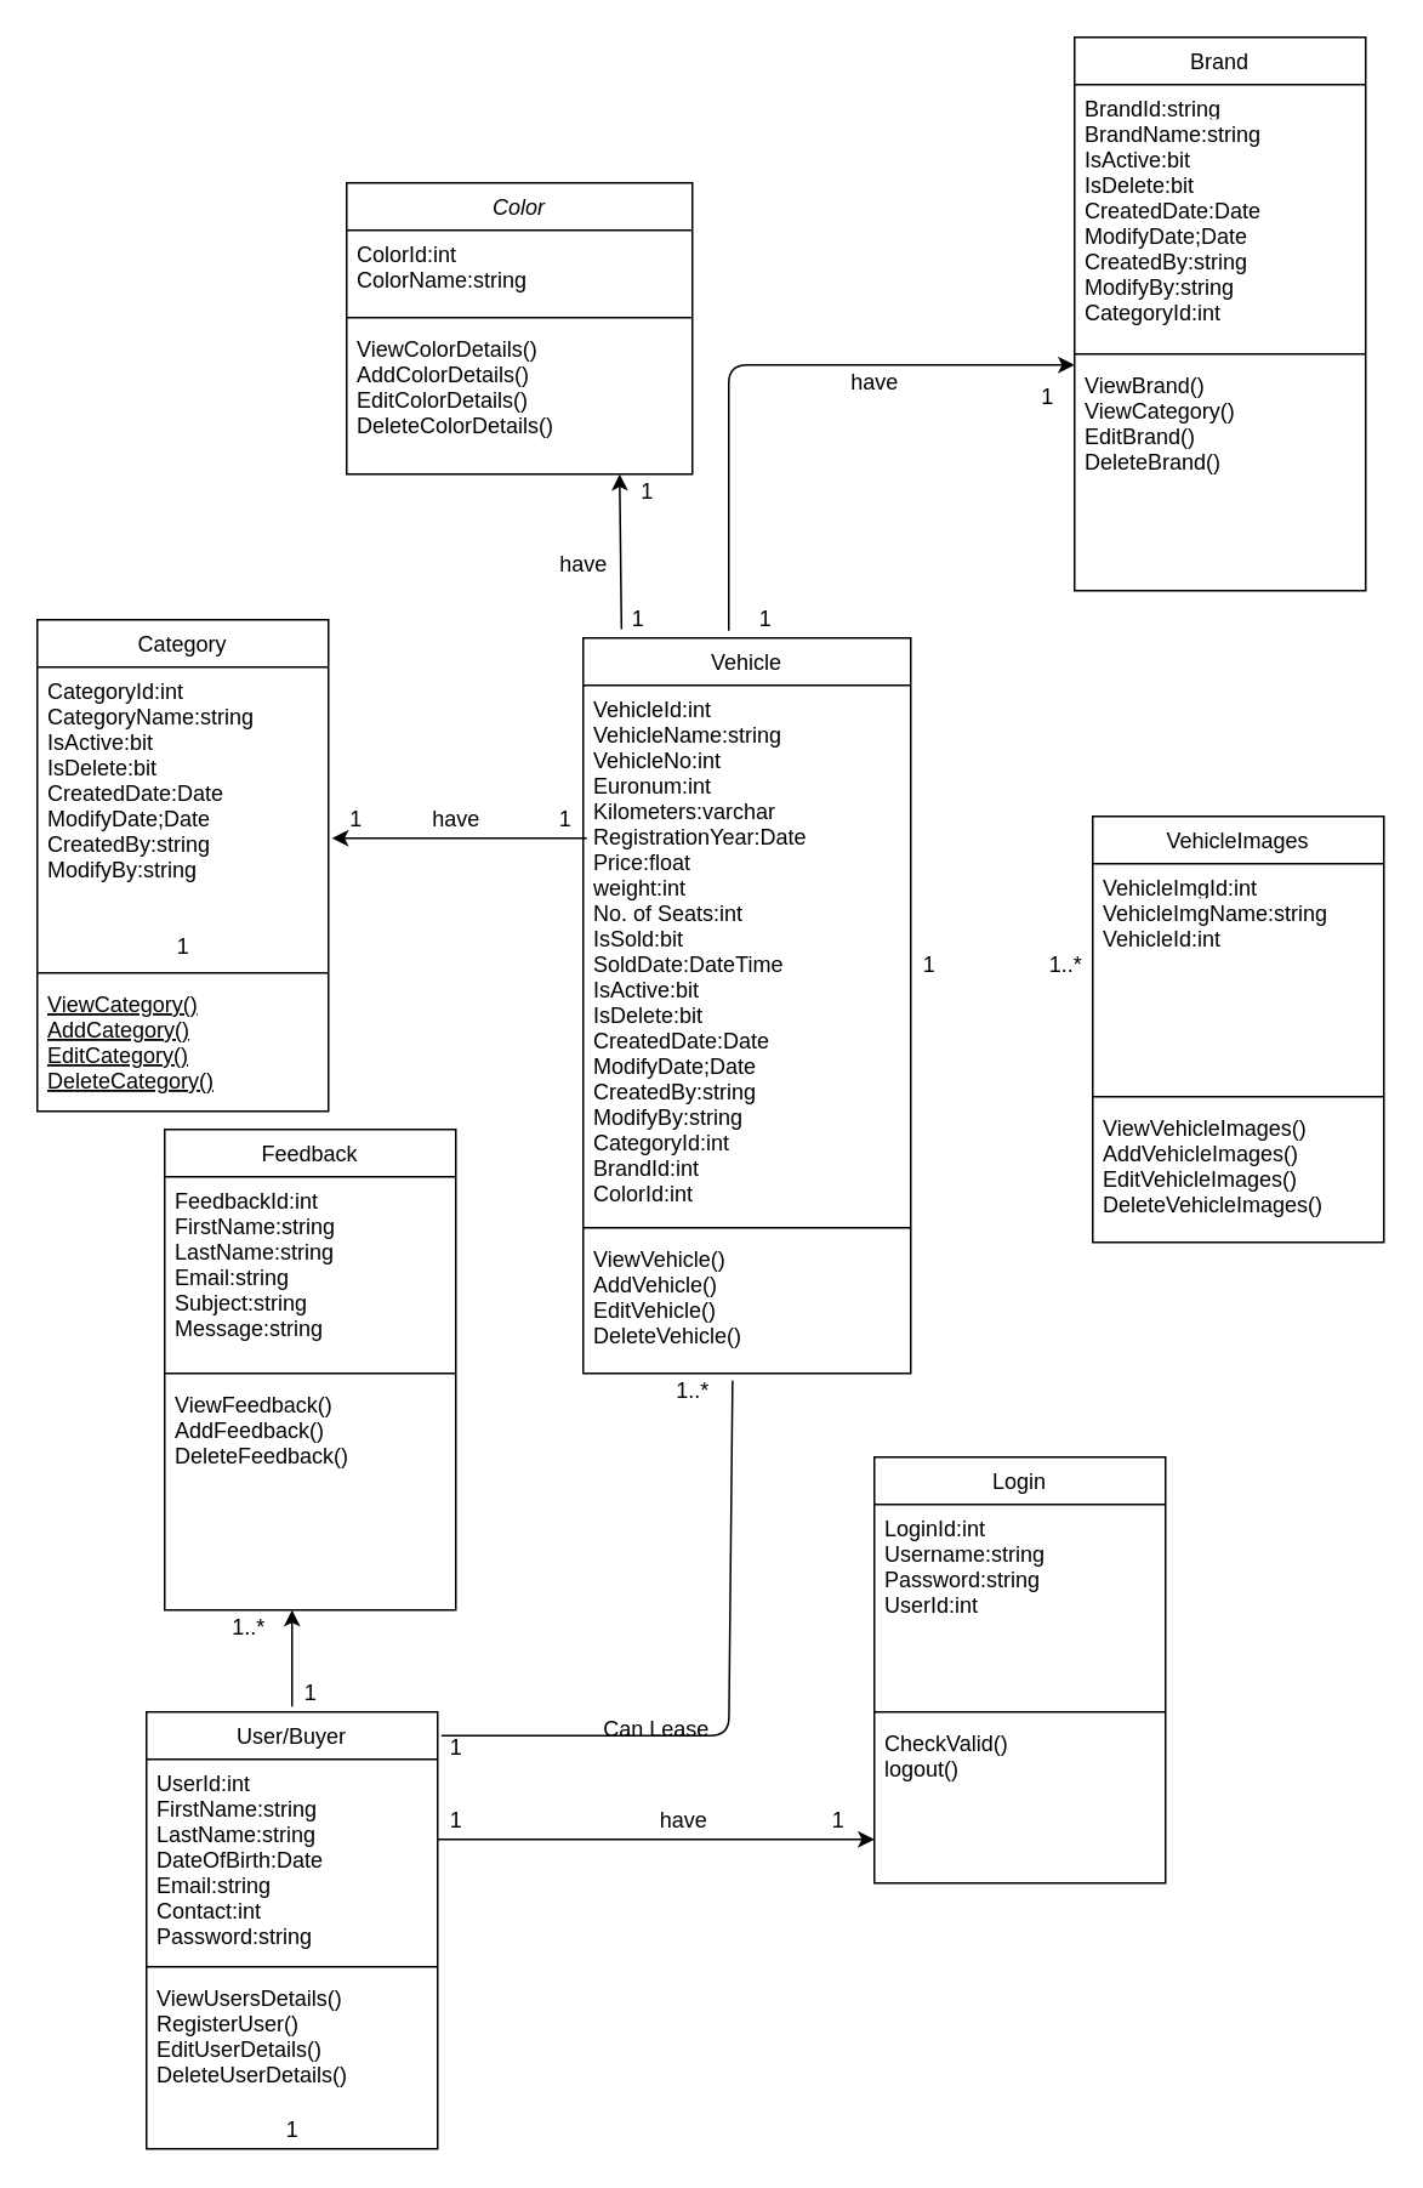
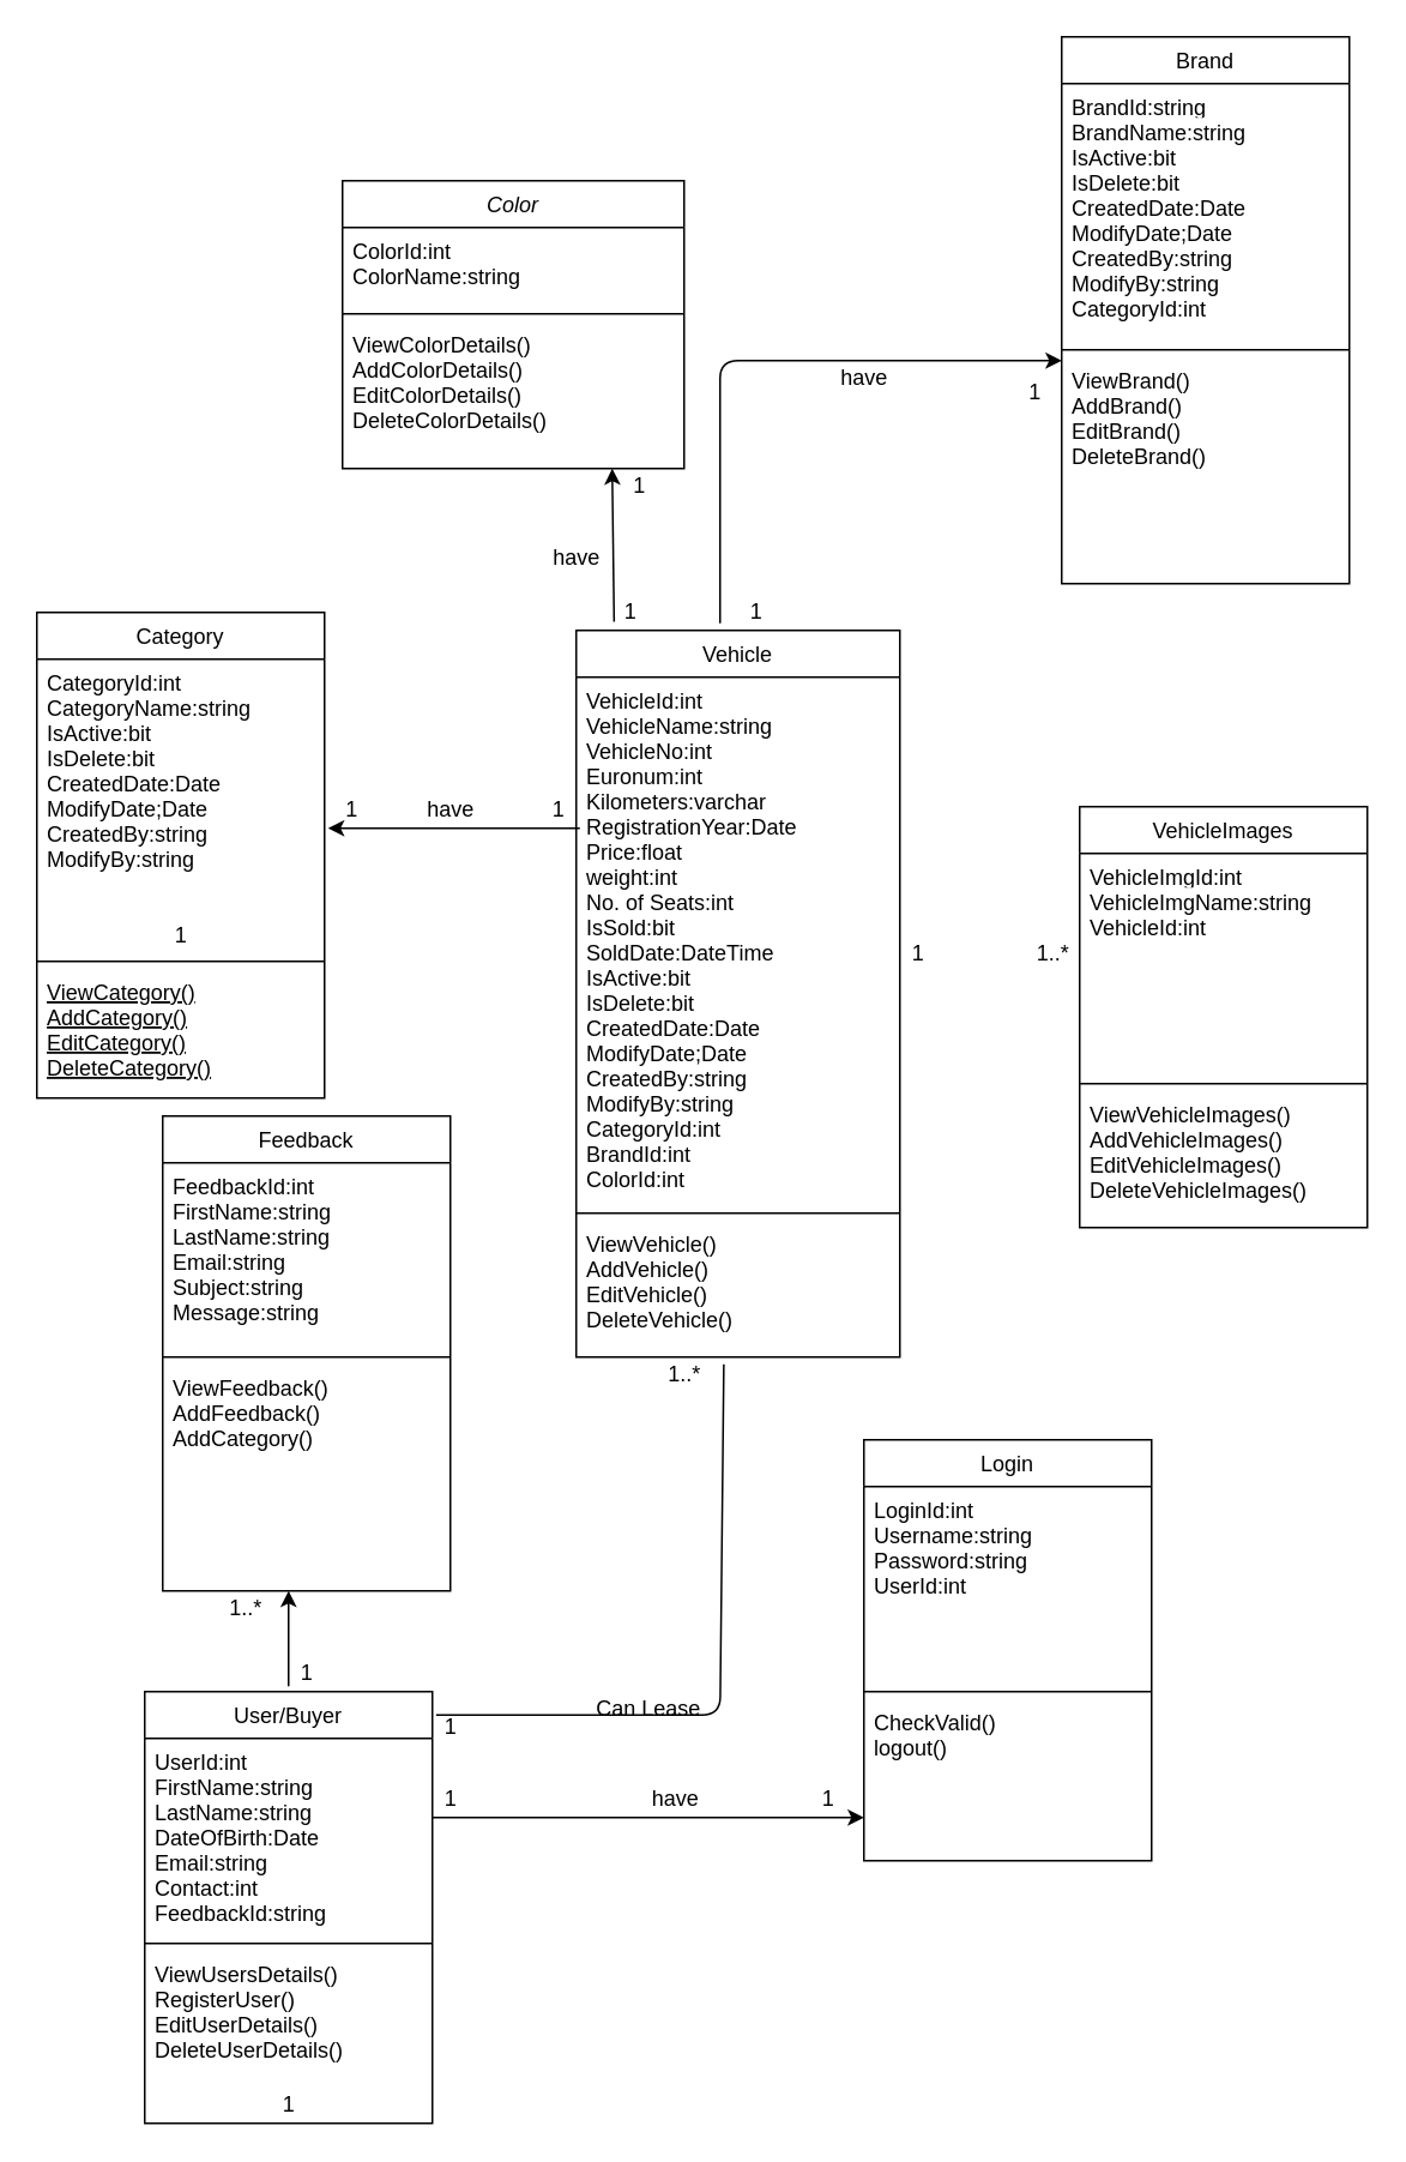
- <mxCell id="15" value="ViewBrand()&#10;ViewCategory()&#10;EditBrand()&#10;DeleteBrand()&#10;&#10;" style="text;align=left;verticalAlign=top;spacingLeft=4;spacingRight=4;overflow=hidden;rotatable=0;points=[[0,0.5],[1,0.5]];portConstraint=eastwest;" parent="11" vertex="1"><mxGeometry y="178" width="160" height="76" as="geometry" /></mxCell>
+ <mxCell id="15" value="ViewBrand()&#10;AddBrand()&#10;EditBrand()&#10;DeleteBrand()&#10;&#10;" style="text;align=left;verticalAlign=top;spacingLeft=4;spacingRight=4;overflow=hidden;rotatable=0;points=[[0,0.5],[1,0.5]];portConstraint=eastwest;" parent="11" vertex="1"><mxGeometry y="178" width="160" height="76" as="geometry" /></mxCell>
- <mxCell id="29" value="ViewFeedback()&#10;AddFeedback()&#10;DeleteFeedback()&#10;" style="text;align=left;verticalAlign=top;spacingLeft=4;spacingRight=4;overflow=hidden;rotatable=0;points=[[0,0.5],[1,0.5]];portConstraint=eastwest;" vertex="1" parent="26"><mxGeometry y="138" width="160" height="76" as="geometry" /></mxCell>
+ <mxCell id="29" value="ViewFeedback()&#10;AddFeedback()&#10;AddCategory()&#10;" style="text;align=left;verticalAlign=top;spacingLeft=4;spacingRight=4;overflow=hidden;rotatable=0;points=[[0,0.5],[1,0.5]];portConstraint=eastwest;" vertex="1" parent="26"><mxGeometry y="138" width="160" height="76" as="geometry" /></mxCell>
- <mxCell id="35" value="UserId:int&#10;FirstName:string&#10;LastName:string&#10;DateOfBirth:Date&#10;Email:string&#10;Contact:int&#10;Password:string&#10;" style="text;align=left;verticalAlign=top;spacingLeft=4;spacingRight=4;overflow=hidden;rotatable=0;points=[[0,0.5],[1,0.5]];portConstraint=eastwest;rounded=0;shadow=0;html=0;" vertex="1" parent="34"><mxGeometry y="26" width="160" height="110" as="geometry" /></mxCell>
+ <mxCell id="35" value="UserId:int&#10;FirstName:string&#10;LastName:string&#10;DateOfBirth:Date&#10;Email:string&#10;Contact:int&#10;FeedbackId:string&#10;" style="text;align=left;verticalAlign=top;spacingLeft=4;spacingRight=4;overflow=hidden;rotatable=0;points=[[0,0.5],[1,0.5]];portConstraint=eastwest;rounded=0;shadow=0;html=0;" vertex="1" parent="34"><mxGeometry y="26" width="160" height="110" as="geometry" /></mxCell>
